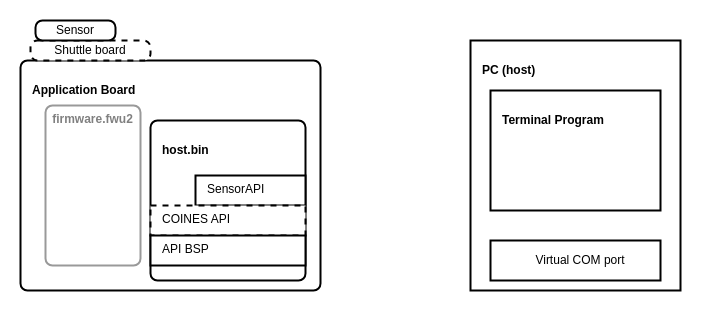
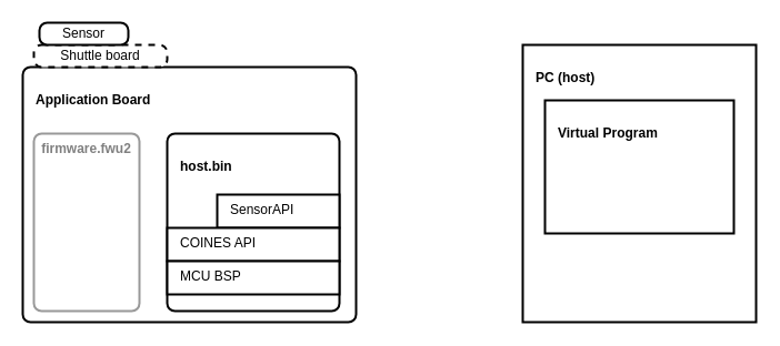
- <mxCell id="3" value="&lt;h4&gt;Terminal Program&lt;/h4&gt;" style="rounded=0;whiteSpace=wrap;html=1;absoluteArcSize=1;arcSize=14;strokeWidth=2;shadow=0;glass=0;verticalAlign=top;align=left;spacingLeft=10;" parent="1" vertex="1"><mxGeometry x="490" y="90" width="170" height="120" as="geometry" /></mxCell>
+ <mxCell id="3" value="&lt;h4&gt;Virtual Program&lt;/h4&gt;" style="rounded=0;whiteSpace=wrap;html=1;absoluteArcSize=1;arcSize=14;strokeWidth=2;shadow=0;glass=0;verticalAlign=top;align=left;spacingLeft=10;" parent="1" vertex="1"><mxGeometry x="490" y="90" width="170" height="120" as="geometry" /></mxCell>
- <mxCell id="6" value="&lt;b&gt;&lt;font color=&quot;#808080&quot;&gt;firmware.fwu2&lt;/font&gt;&lt;/b&gt;" style="rounded=1;whiteSpace=wrap;html=1;absoluteArcSize=1;arcSize=14;strokeWidth=2;verticalAlign=top;strokeColor=#999999;" parent="1" vertex="1"><mxGeometry x="45" y="105" width="95" height="160" as="geometry" /></mxCell>
+ <mxCell id="6" value="&lt;b&gt;&lt;font color=&quot;#808080&quot;&gt;firmware.fwu2&lt;/font&gt;&lt;/b&gt;" style="rounded=1;whiteSpace=wrap;html=1;absoluteArcSize=1;arcSize=14;strokeWidth=2;verticalAlign=top;strokeColor=#999999;" parent="1" vertex="1"><mxGeometry x="30" y="120" width="95" height="160" as="geometry" /></mxCell>
- <mxCell id="11" value="COINES API" style="rounded=0;whiteSpace=wrap;html=1;absoluteArcSize=1;arcSize=14;strokeWidth=2;shadow=0;glass=0;verticalAlign=top;align=left;spacingLeft=10;spacing=2;spacingTop=0;dashed=1;" parent="1" vertex="1"><mxGeometry x="150" y="205" width="155" height="30" as="geometry" /></mxCell>
+ <mxCell id="11" value="COINES API" style="rounded=0;whiteSpace=wrap;html=1;absoluteArcSize=1;arcSize=14;strokeWidth=2;shadow=0;glass=0;verticalAlign=top;align=left;spacingLeft=10;spacing=2;spacingTop=0;" parent="1" vertex="1"><mxGeometry x="150" y="205" width="155" height="30" as="geometry" /></mxCell>
- <mxCell id="12" value="API BSP" style="rounded=0;whiteSpace=wrap;html=1;absoluteArcSize=1;arcSize=14;strokeWidth=2;shadow=0;glass=0;verticalAlign=top;align=left;spacingLeft=10;spacing=2;spacingTop=0;" parent="1" vertex="1"><mxGeometry x="150" y="235" width="155" height="30" as="geometry" /></mxCell>
+ <mxCell id="12" value="MCU BSP" style="rounded=0;whiteSpace=wrap;html=1;absoluteArcSize=1;arcSize=14;strokeWidth=2;shadow=0;glass=0;verticalAlign=top;align=left;spacingLeft=10;spacing=2;spacingTop=0;" parent="1" vertex="1"><mxGeometry x="150" y="235" width="155" height="30" as="geometry" /></mxCell>
- <mxCell id="4" value="&lt;h4&gt;&lt;span style=&quot;font-weight: 400;&quot;&gt;Virtual COM port&lt;/span&gt;&lt;/h4&gt;" style="rounded=0;whiteSpace=wrap;html=1;absoluteArcSize=1;arcSize=14;strokeWidth=2;shadow=0;glass=0;verticalAlign=middle;align=center;spacingLeft=10;" parent="1" vertex="1"><mxGeometry x="490" y="240" width="170" height="40" as="geometry" /></mxCell>
